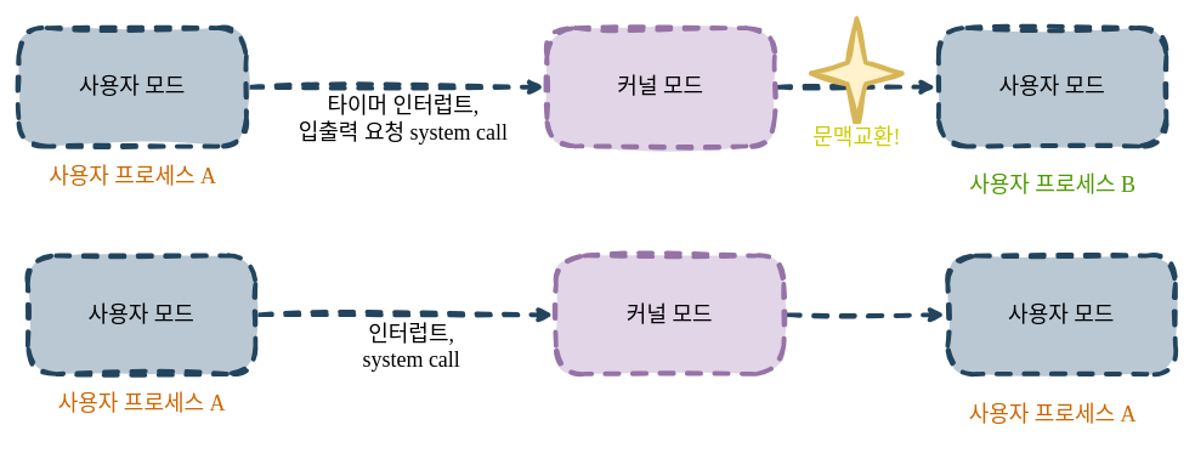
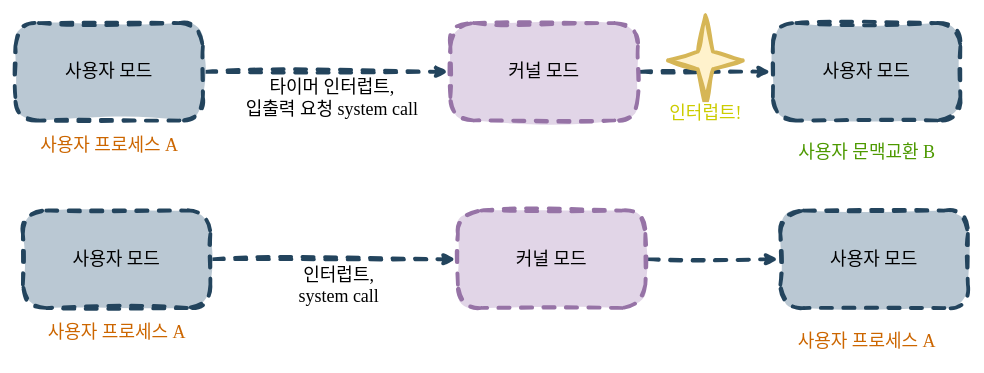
- <mxCell id="17" value="&lt;font style=&quot;&quot;&gt;문맥교환!&lt;/font&gt;" style="text;html=1;align=center;verticalAlign=middle;resizable=0;points=[];autosize=1;strokeColor=none;fillColor=none;fontFamily=Comic Sans MS;fontSize=24;fontColor=#CCCC00;labelBackgroundColor=default;" vertex="1" parent="1"><mxGeometry x="885" y="130" width="110" height="40" as="geometry" /></mxCell>
+ <mxCell id="17" value="&lt;font style=&quot;&quot;&gt;인터럽트!&lt;/font&gt;" style="text;html=1;align=center;verticalAlign=middle;resizable=0;points=[];autosize=1;strokeColor=none;fillColor=none;fontFamily=Comic Sans MS;fontSize=24;fontColor=#CCCC00;labelBackgroundColor=default;" vertex="1" parent="1"><mxGeometry x="885" y="130" width="110" height="40" as="geometry" /></mxCell>
- <mxCell id="8" value="사용자 프로세스 B" style="text;html=1;align=center;verticalAlign=middle;resizable=0;points=[];autosize=1;strokeColor=none;fillColor=none;fontFamily=Comic Sans MS;fontSize=24;fontColor=#4D9900;labelBackgroundColor=default;" vertex="1" parent="1"><mxGeometry x="1055" y="183" width="200" height="40" as="geometry" /></mxCell>
+ <mxCell id="8" value="사용자 문맥교환 B" style="text;html=1;align=center;verticalAlign=middle;resizable=0;points=[];autosize=1;strokeColor=none;fillColor=none;fontFamily=Comic Sans MS;fontSize=24;fontColor=#4D9900;labelBackgroundColor=default;" vertex="1" parent="1"><mxGeometry x="1055" y="183" width="200" height="40" as="geometry" /></mxCell>
